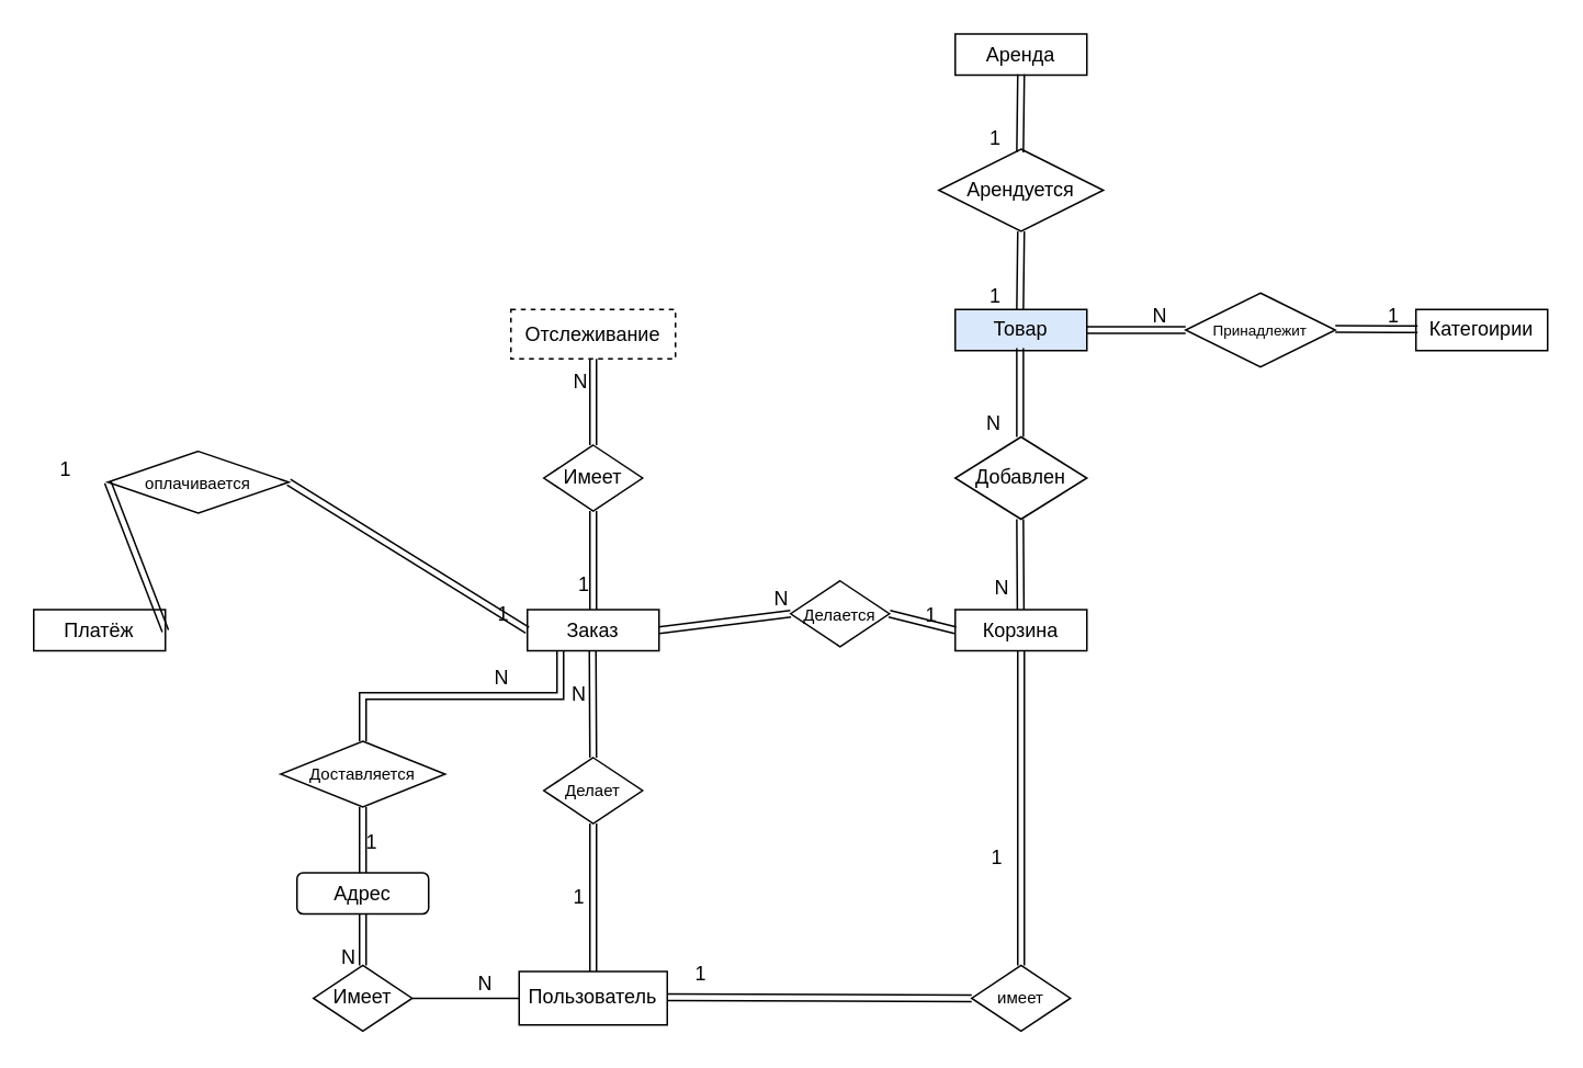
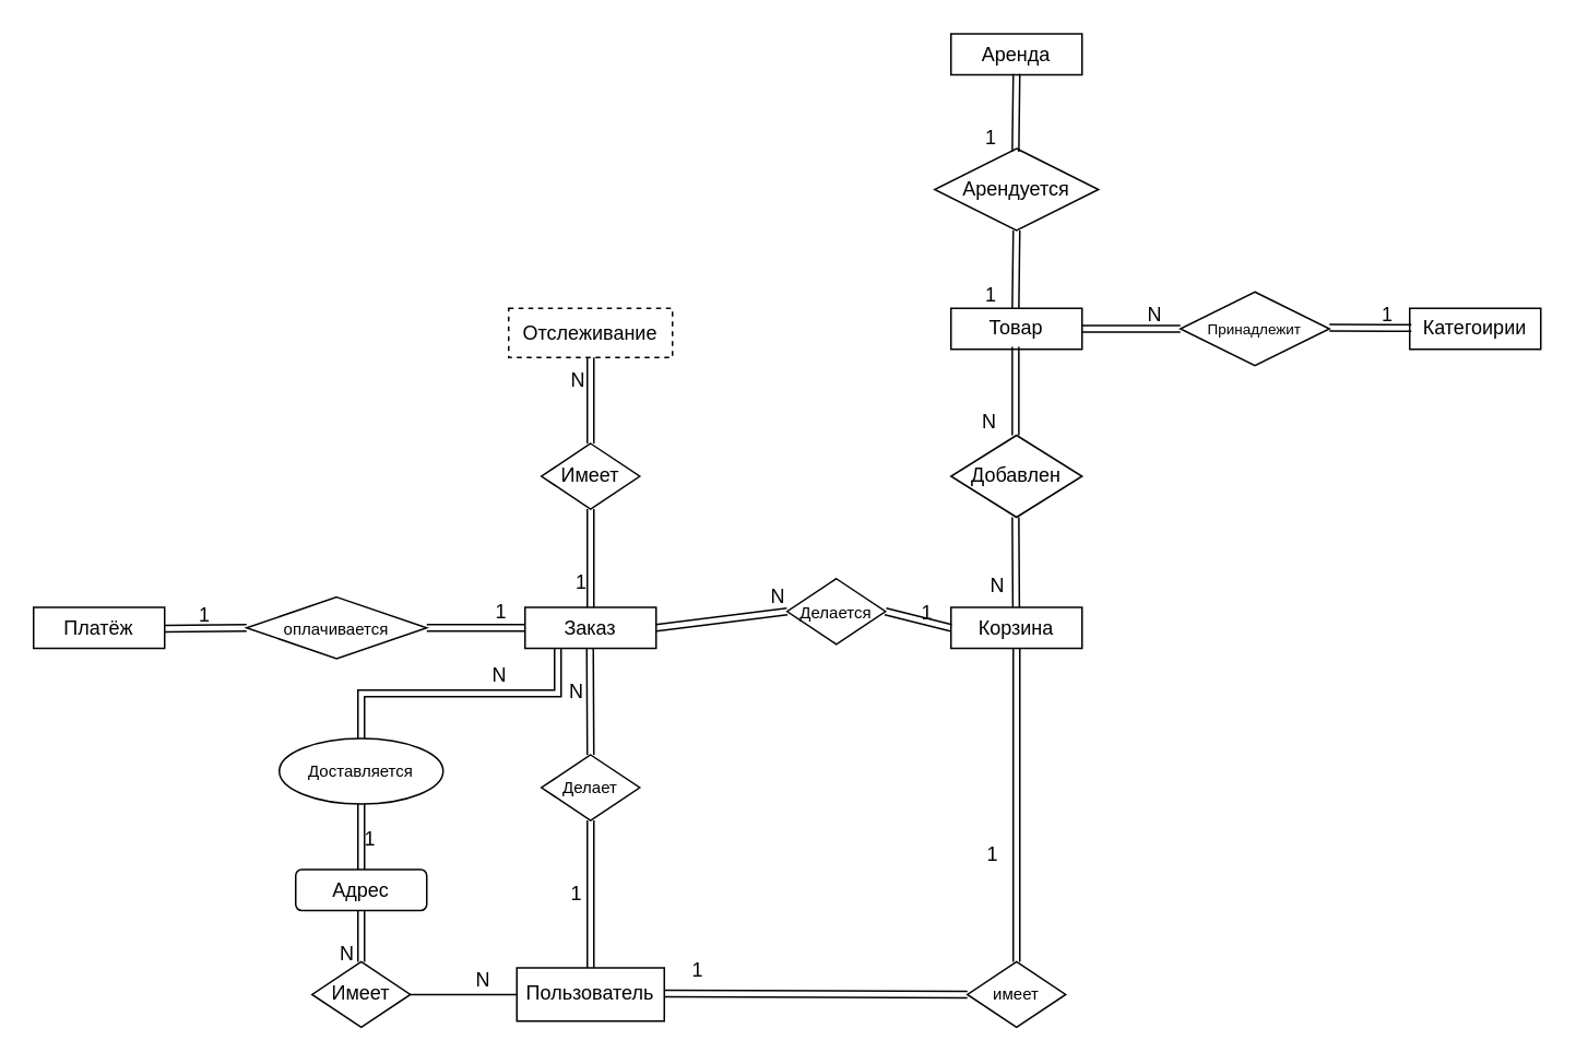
- <mxCell id="11" value="Товар" style="rounded=0;whiteSpace=wrap;html=1;fillColor=#dae8fc;" parent="1" vertex="1"><mxGeometry x="580" y="187.5" width="80" height="25" as="geometry" /></mxCell>
+ <mxCell id="11" value="Товар" style="rounded=0;whiteSpace=wrap;html=1;" parent="1" vertex="1"><mxGeometry x="580" y="187.5" width="80" height="25" as="geometry" /></mxCell>
- <mxCell id="40" value="&lt;font style=&quot;font-size: 10px;&quot;&gt;оплачивается&lt;/font&gt;" style="rhombus;whiteSpace=wrap;html=1;" vertex="1" parent="1"><mxGeometry x="65" y="273.75" width="110" height="37.5" as="geometry" /></mxCell>
+ <mxCell id="40" value="&lt;font style=&quot;font-size: 10px;&quot;&gt;оплачивается&lt;/font&gt;" style="rhombus;whiteSpace=wrap;html=1;" vertex="1" parent="1"><mxGeometry x="150" y="363.75" width="110" height="37.5" as="geometry" /></mxCell>
- <mxCell id="45" value="&lt;font size=&quot;1&quot;&gt;Доставляется&lt;/font&gt;" style="rhombus;whiteSpace=wrap;html=1;" vertex="1" parent="1"><mxGeometry x="170" y="450" width="100" height="40" as="geometry" /></mxCell>
+ <mxCell id="45" value="&lt;font size=&quot;1&quot;&gt;Доставляется&lt;/font&gt;" style="ellipse;whiteSpace=wrap;html=1;" vertex="1" parent="1"><mxGeometry x="170" y="450" width="100" height="40" as="geometry" /></mxCell>
